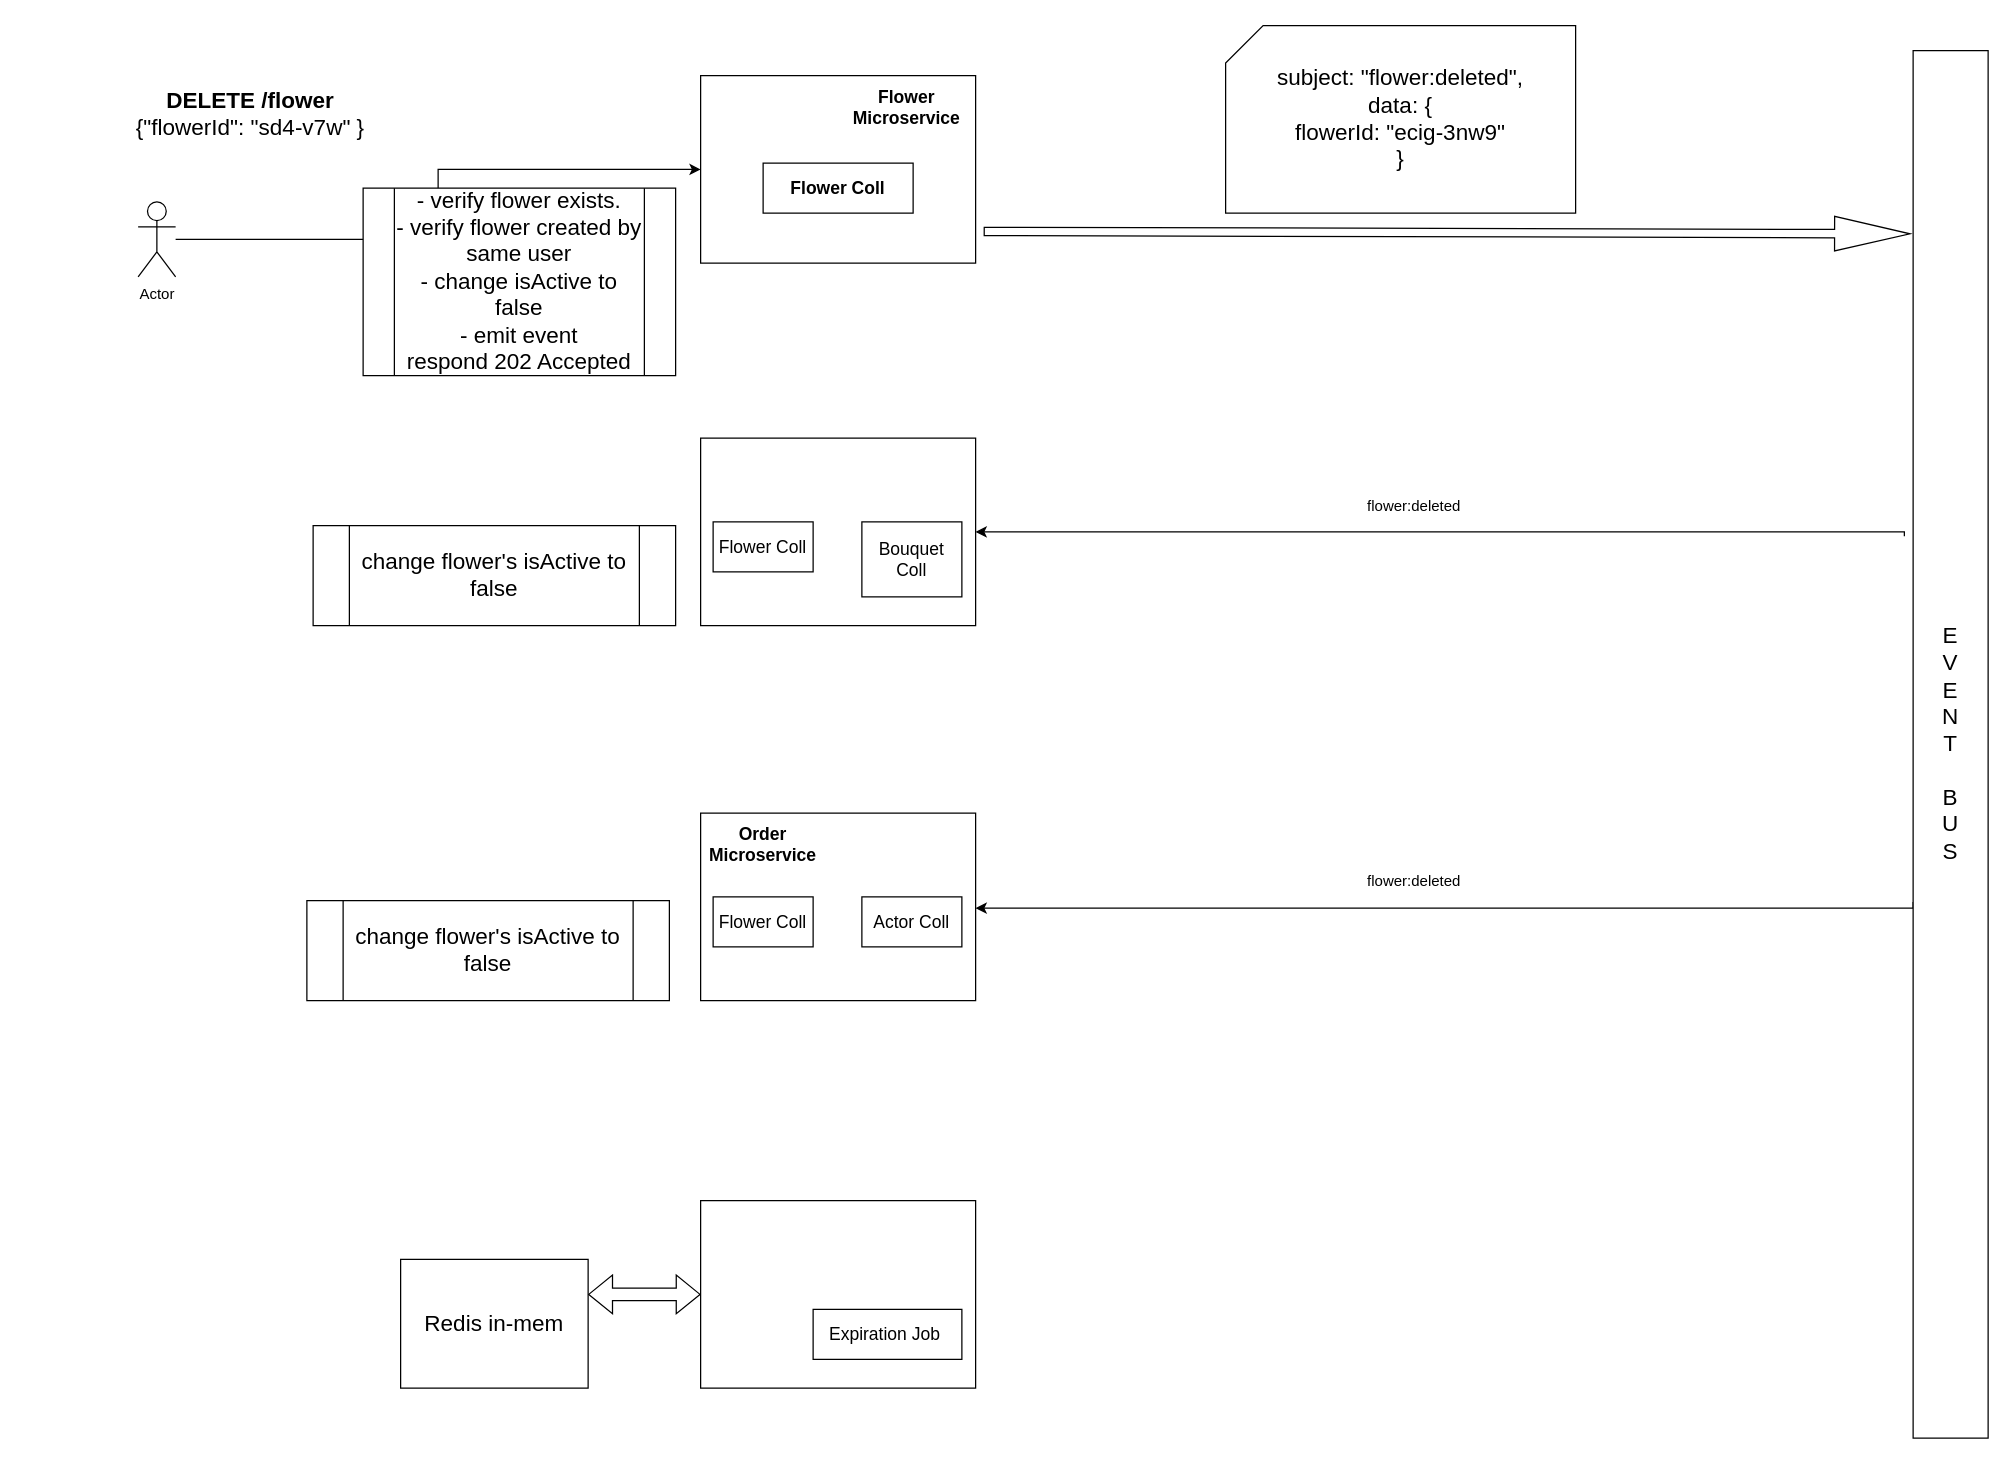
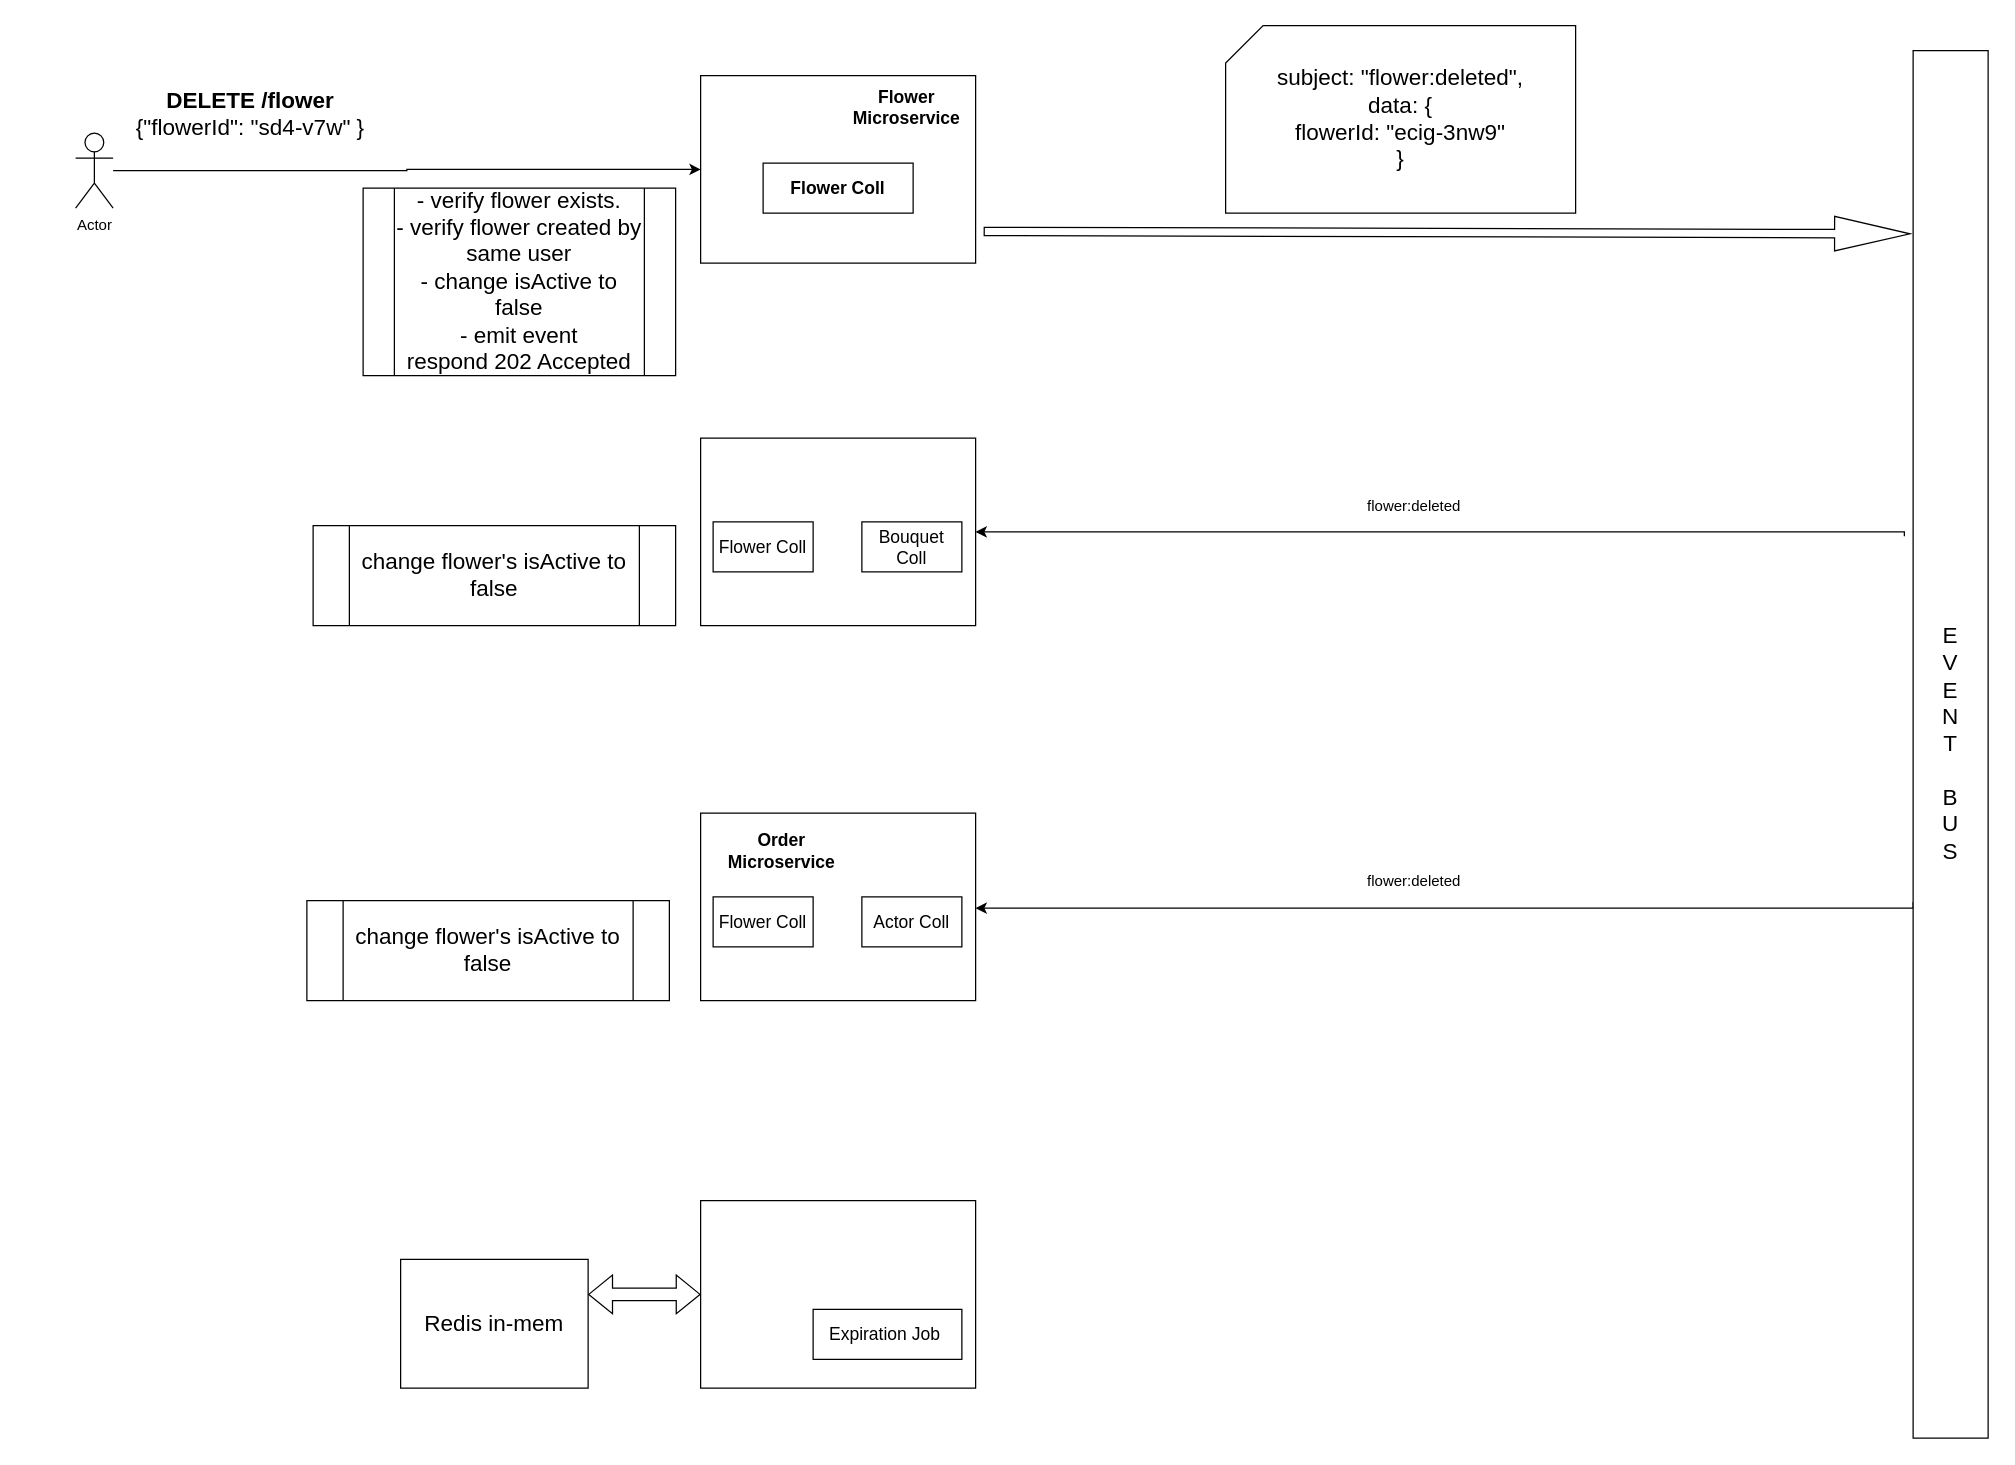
- <mxCell id="3" value="Actor" style="shape=umlActor;verticalLabelPosition=bottom;verticalAlign=top;html=1;outlineConnect=0;" parent="1" vertex="1"><mxGeometry x="110" y="161" width="30" height="60" as="geometry" /></mxCell>
+ <mxCell id="3" value="Actor" style="shape=umlActor;verticalLabelPosition=bottom;verticalAlign=top;html=1;outlineConnect=0;" parent="1" vertex="1"><mxGeometry x="60" y="106" width="30" height="60" as="geometry" /></mxCell>
- <mxCell id="9" value="&lt;font style=&quot;font-size: 14px;&quot;&gt;Bouquet Coll&lt;/font&gt;" style="rounded=0;whiteSpace=wrap;html=1;" parent="1" vertex="1"><mxGeometry x="689" y="417" width="80" height="60" as="geometry" /></mxCell>
+ <mxCell id="9" value="&lt;font style=&quot;font-size: 14px;&quot;&gt;Bouquet Coll&lt;/font&gt;" style="rounded=0;whiteSpace=wrap;html=1;" parent="1" vertex="1"><mxGeometry x="689" y="417" width="80" height="40" as="geometry" /></mxCell>
- <mxCell id="11" value="&lt;font style=&quot;font-size: 14px;&quot;&gt;&lt;b&gt;Order&lt;br&gt;Microservice&lt;/b&gt;&lt;/font&gt;" style="text;html=1;strokeColor=none;fillColor=none;align=center;verticalAlign=middle;whiteSpace=wrap;rounded=0;" parent="1" vertex="1"><mxGeometry x="580" y="660" width="60" height="30" as="geometry" /></mxCell>
+ <mxCell id="11" value="&lt;font style=&quot;font-size: 14px;&quot;&gt;&lt;b&gt;Order&lt;br&gt;Microservice&lt;/b&gt;&lt;/font&gt;" style="text;html=1;strokeColor=none;fillColor=none;align=center;verticalAlign=middle;whiteSpace=wrap;rounded=0;" parent="1" vertex="1"><mxGeometry x="595" y="665" width="60" height="30" as="geometry" /></mxCell>
